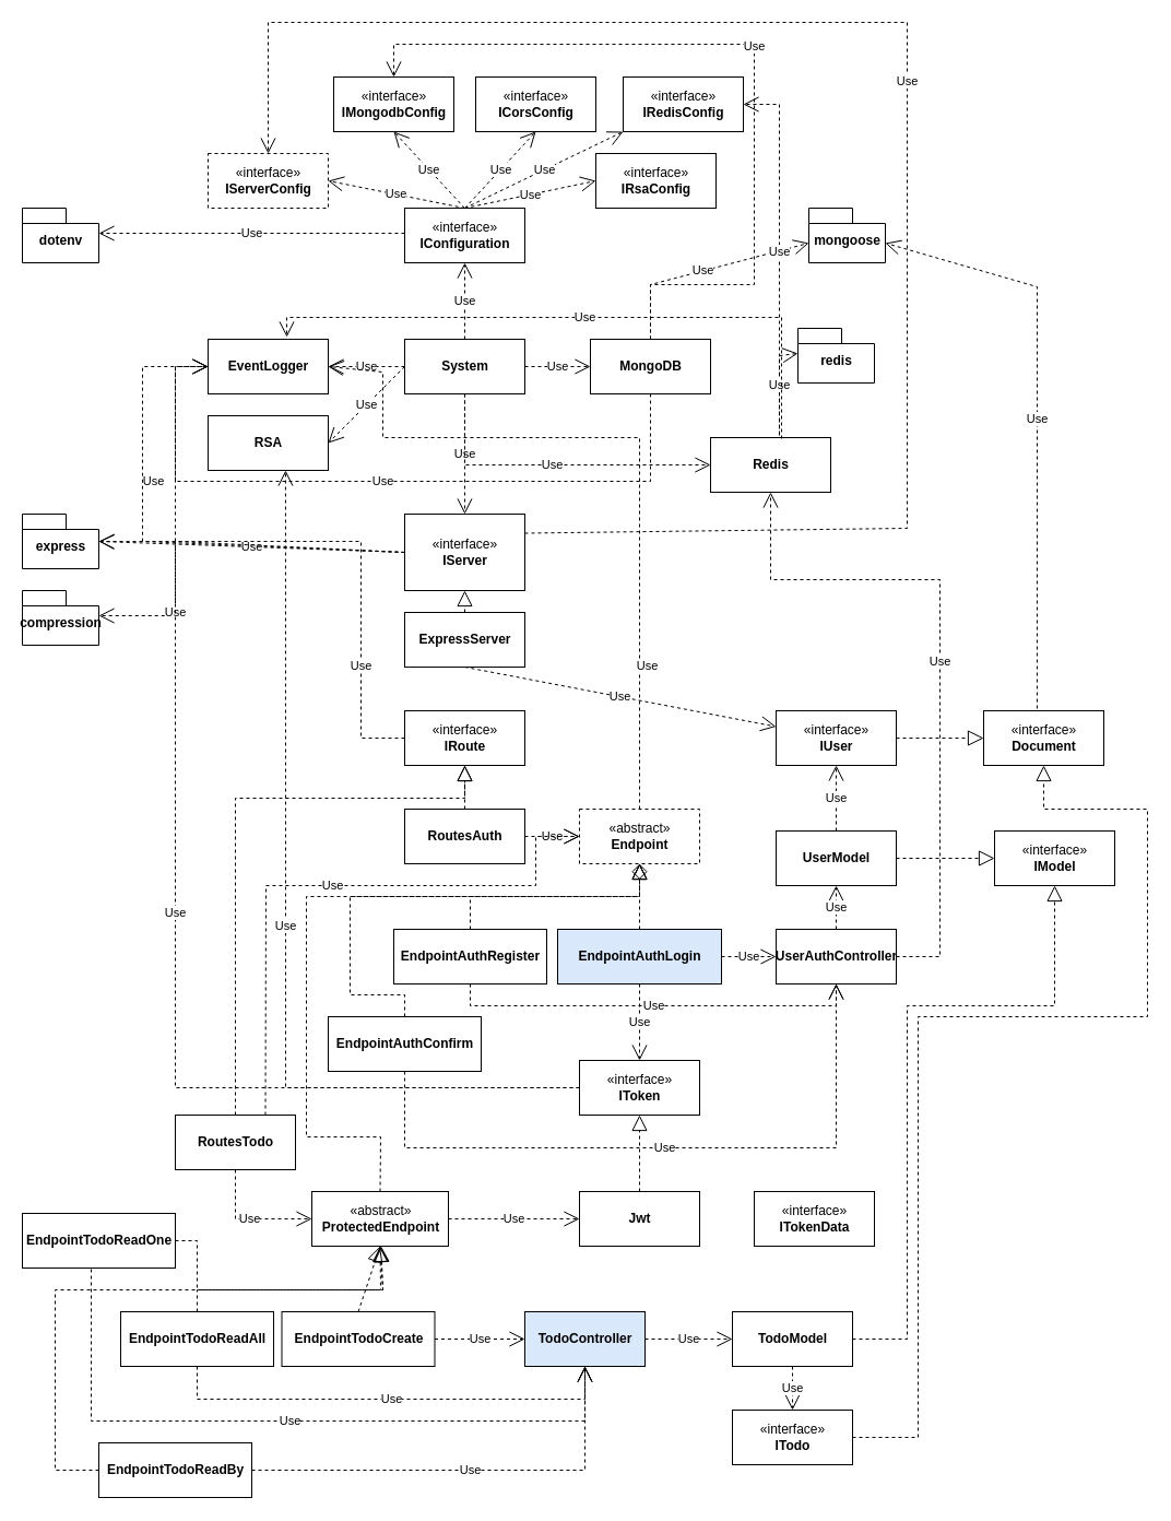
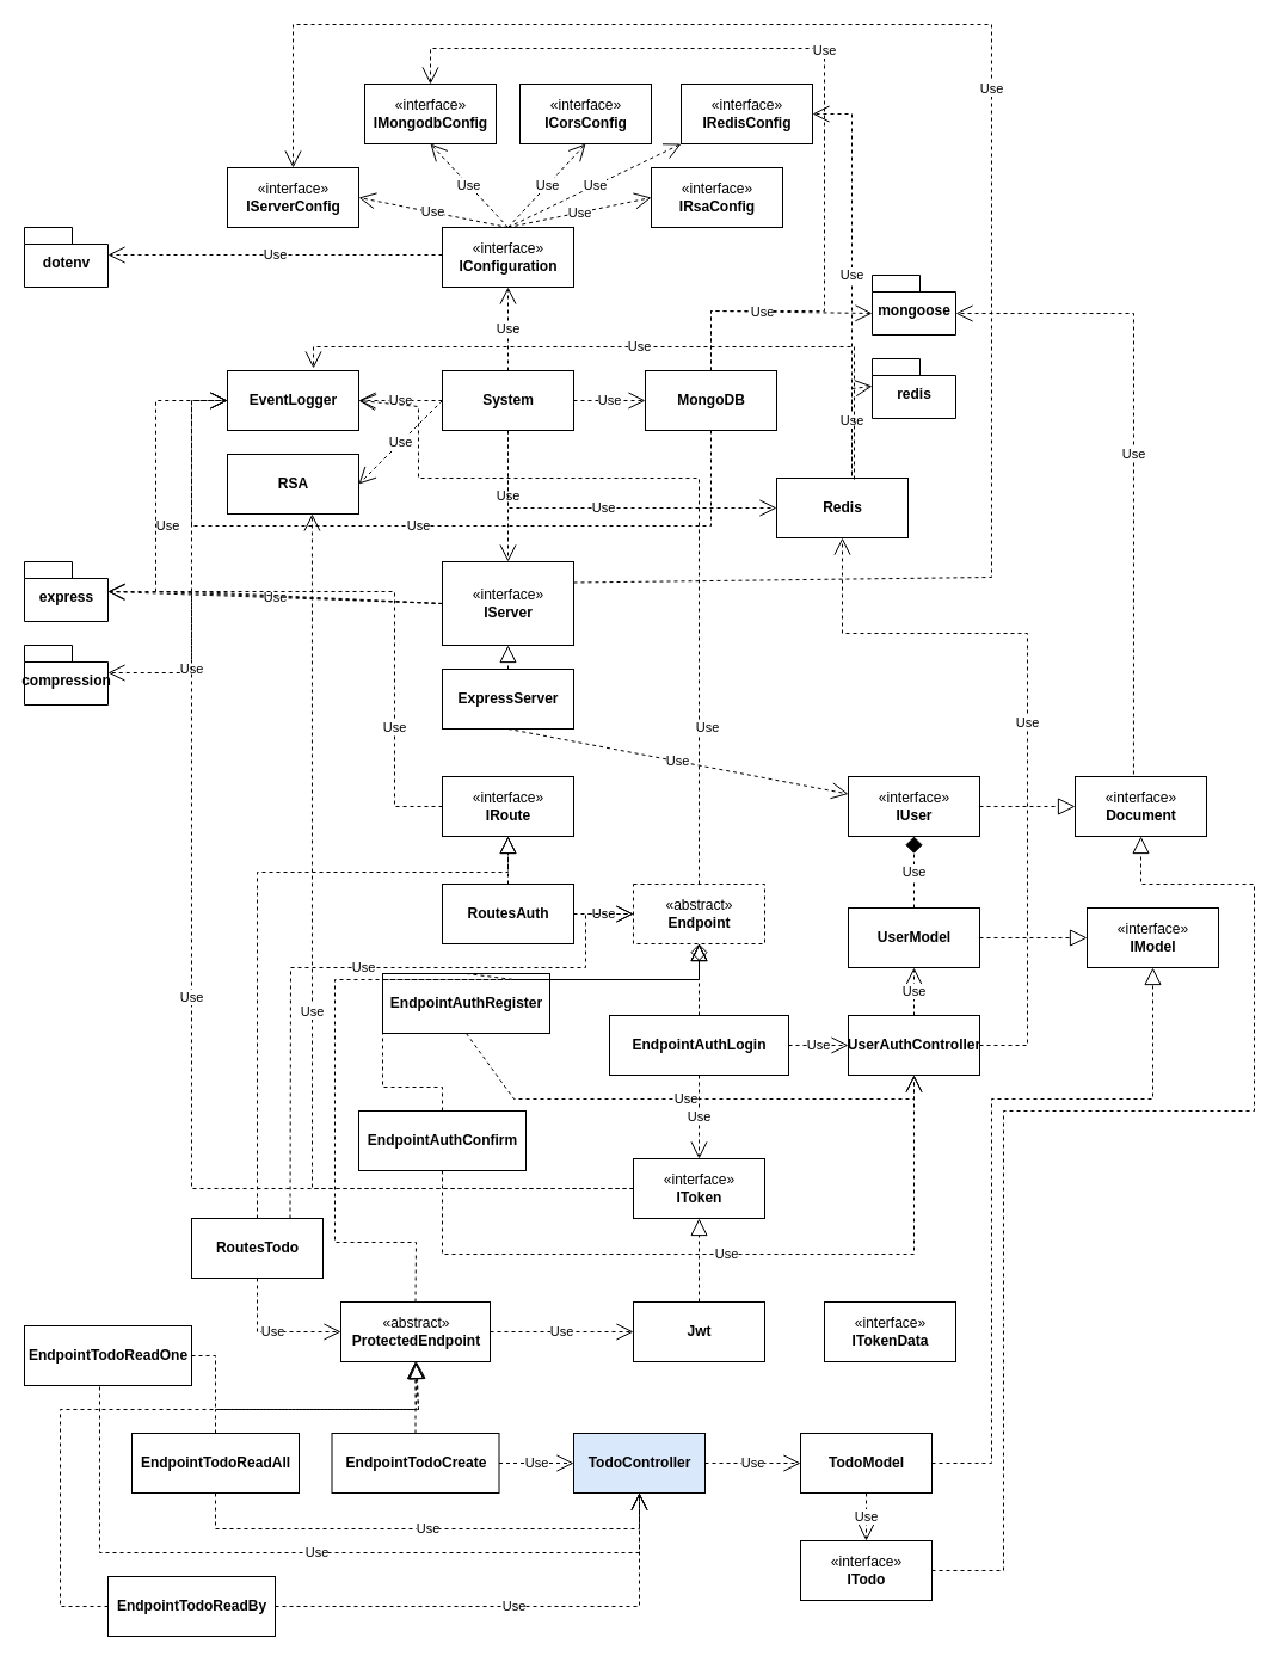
- <mxCell id="3" value="«interface»&lt;br&gt;&lt;b&gt;IServerConfig&lt;/b&gt;" style="html=1;dashed=1;" vertex="1" parent="1"><mxGeometry x="190" y="140" width="110" height="50" as="geometry" /></mxCell>
+ <mxCell id="3" value="«interface»&lt;br&gt;&lt;b&gt;IServerConfig&lt;/b&gt;" style="html=1;" vertex="1" parent="1"><mxGeometry x="190" y="140" width="110" height="50" as="geometry" /></mxCell>
- <mxCell id="28" value="mongoose" style="shape=folder;fontStyle=1;spacingTop=10;tabWidth=40;tabHeight=14;tabPosition=left;html=1;" vertex="1" parent="1"><mxGeometry x="740" y="190" width="70" height="50" as="geometry" /></mxCell>
+ <mxCell id="28" value="mongoose" style="shape=folder;fontStyle=1;spacingTop=10;tabWidth=40;tabHeight=14;tabPosition=left;html=1;" vertex="1" parent="1"><mxGeometry x="730" y="230" width="70" height="50" as="geometry" /></mxCell>
- <mxCell id="52" value="Use" style="endArrow=open;endSize=12;dashed=1;html=1;rounded=0;exitX=0.5;exitY=0;exitDx=0;exitDy=0;entryX=0.5;entryY=1;entryDx=0;entryDy=0;" edge="1" parent="1" source="49" target="51"><mxGeometry width="160" relative="1" as="geometry"><mxPoint x="765" y="740" as="sourcePoint" /><mxPoint x="765" y="710" as="targetPoint" /></mxGeometry></mxCell>
+ <mxCell id="52" value="Use" style="endArrow=diamond;endSize=12;dashed=1;html=1;rounded=0;exitX=0.5;exitY=0;exitDx=0;exitDy=0;entryX=0.5;entryY=1;entryDx=0;entryDy=0;" edge="1" parent="1" source="49" target="51"><mxGeometry width="160" relative="1" as="geometry"><mxPoint x="765" y="740" as="sourcePoint" /><mxPoint x="765" y="710" as="targetPoint" /></mxGeometry></mxCell>
- <mxCell id="44" value="EndpointAuthRegister" style="html=1;fontStyle=1" vertex="1" parent="1"><mxGeometry x="360" y="850" width="140" height="50" as="geometry" /></mxCell>
+ <mxCell id="44" value="EndpointAuthRegister" style="html=1;fontStyle=1" vertex="1" parent="1"><mxGeometry x="320" y="815" width="140" height="50" as="geometry" /></mxCell>
- <mxCell id="41" value="EndpointAuthLogin" style="html=1;fontStyle=1;fillColor=#dae8fc;" vertex="1" parent="1"><mxGeometry x="510" y="850" width="150" height="50" as="geometry" /></mxCell>
+ <mxCell id="41" value="EndpointAuthLogin" style="html=1;fontStyle=1" vertex="1" parent="1"><mxGeometry x="510" y="850" width="150" height="50" as="geometry" /></mxCell>
- <mxCell id="81" value="EndpointTodoCreate" style="html=1;fontStyle=1" vertex="1" parent="1"><mxGeometry x="257.5" y="1200" width="140" height="50" as="geometry" /></mxCell>
+ <mxCell id="81" value="EndpointTodoCreate" style="html=1;fontStyle=1" vertex="1" parent="1"><mxGeometry x="277.5" y="1200" width="140" height="50" as="geometry" /></mxCell>
